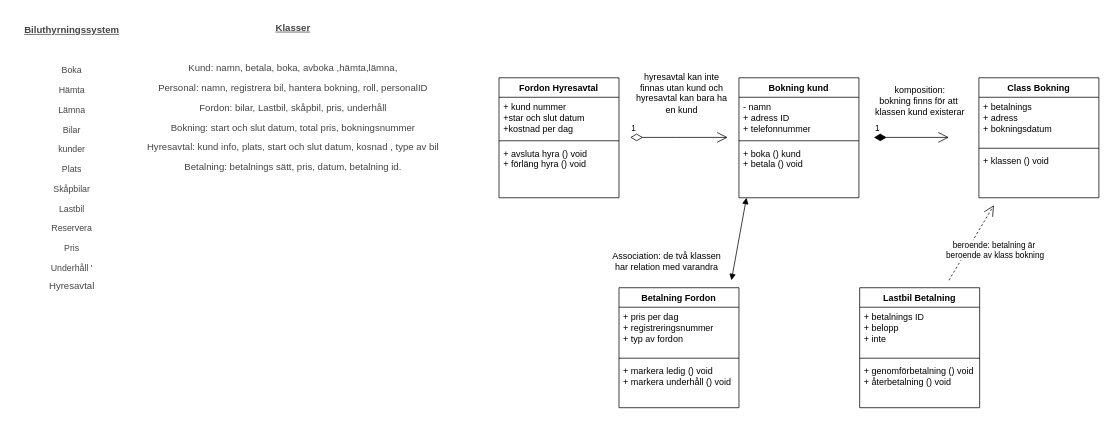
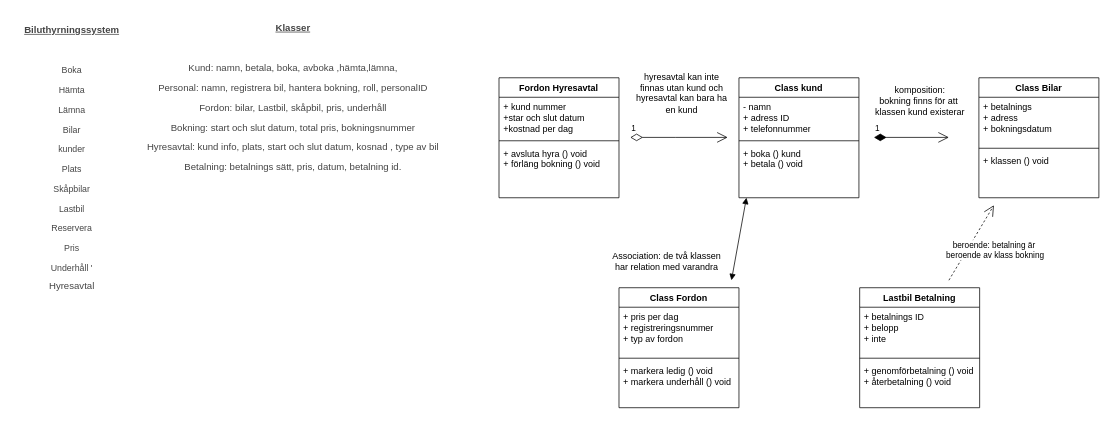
- <mxCell id="9" value="Bokning kund" style="swimlane;fontStyle=1;align=center;verticalAlign=top;childLayout=stackLayout;horizontal=1;startSize=26;horizontalStack=0;resizeParent=1;resizeParentMax=0;resizeLast=0;collapsible=1;marginBottom=0;whiteSpace=wrap;html=1;" vertex="1" parent="1"><mxGeometry x="985" y="103" width="160" height="160" as="geometry" /></mxCell>
+ <mxCell id="9" value="Class kund" style="swimlane;fontStyle=1;align=center;verticalAlign=top;childLayout=stackLayout;horizontal=1;startSize=26;horizontalStack=0;resizeParent=1;resizeParentMax=0;resizeLast=0;collapsible=1;marginBottom=0;whiteSpace=wrap;html=1;" vertex="1" parent="1"><mxGeometry x="985" y="103" width="160" height="160" as="geometry" /></mxCell>
- <mxCell id="13" value="Class Bokning" style="swimlane;fontStyle=1;align=center;verticalAlign=top;childLayout=stackLayout;horizontal=1;startSize=26;horizontalStack=0;resizeParent=1;resizeParentMax=0;resizeLast=0;collapsible=1;marginBottom=0;whiteSpace=wrap;html=1;" vertex="1" parent="1"><mxGeometry x="1305" y="103" width="160" height="160" as="geometry" /></mxCell>
+ <mxCell id="13" value="Class Bilar" style="swimlane;fontStyle=1;align=center;verticalAlign=top;childLayout=stackLayout;horizontal=1;startSize=26;horizontalStack=0;resizeParent=1;resizeParentMax=0;resizeLast=0;collapsible=1;marginBottom=0;whiteSpace=wrap;html=1;" vertex="1" parent="1"><mxGeometry x="1305" y="103" width="160" height="160" as="geometry" /></mxCell>
- <mxCell id="8" value="+ avsluta hyra () void&lt;div&gt;+ förläng hyra () void&lt;/div&gt;" style="text;strokeColor=none;fillColor=none;align=left;verticalAlign=top;spacingLeft=4;spacingRight=4;overflow=hidden;rotatable=0;points=[[0,0.5],[1,0.5]];portConstraint=eastwest;whiteSpace=wrap;html=1;" vertex="1" parent="5"><mxGeometry y="88" width="160" height="72" as="geometry" /></mxCell>
+ <mxCell id="8" value="+ avsluta hyra () void&lt;div&gt;+ förläng bokning () void&lt;/div&gt;" style="text;strokeColor=none;fillColor=none;align=left;verticalAlign=top;spacingLeft=4;spacingRight=4;overflow=hidden;rotatable=0;points=[[0,0.5],[1,0.5]];portConstraint=eastwest;whiteSpace=wrap;html=1;" vertex="1" parent="5"><mxGeometry y="88" width="160" height="72" as="geometry" /></mxCell>
- <mxCell id="21" value="Betalning Fordon" style="swimlane;fontStyle=1;align=center;verticalAlign=top;childLayout=stackLayout;horizontal=1;startSize=26;horizontalStack=0;resizeParent=1;resizeParentMax=0;resizeLast=0;collapsible=1;marginBottom=0;whiteSpace=wrap;html=1;" vertex="1" parent="1"><mxGeometry x="825" y="383" width="160" height="160" as="geometry" /></mxCell>
+ <mxCell id="21" value="Class Fordon" style="swimlane;fontStyle=1;align=center;verticalAlign=top;childLayout=stackLayout;horizontal=1;startSize=26;horizontalStack=0;resizeParent=1;resizeParentMax=0;resizeLast=0;collapsible=1;marginBottom=0;whiteSpace=wrap;html=1;" vertex="1" parent="1"><mxGeometry x="825" y="383" width="160" height="160" as="geometry" /></mxCell>
